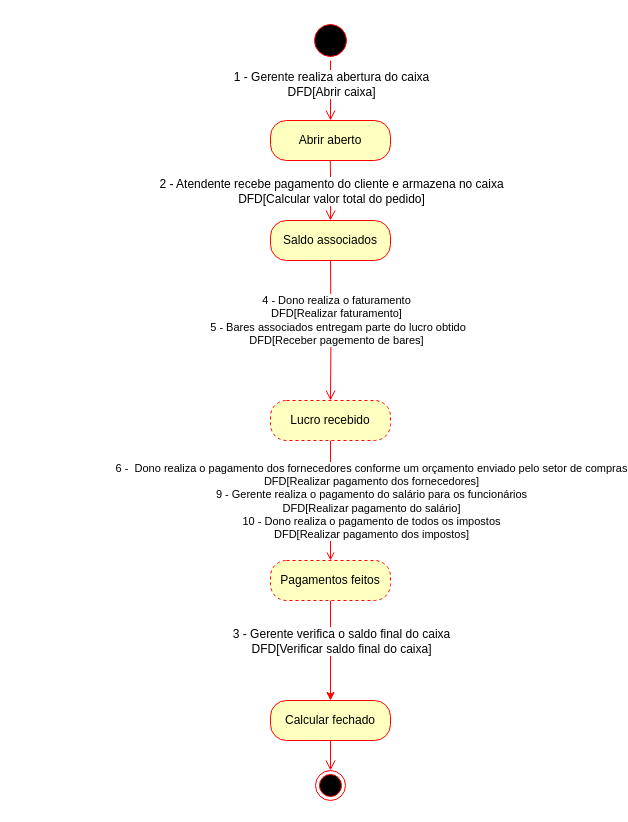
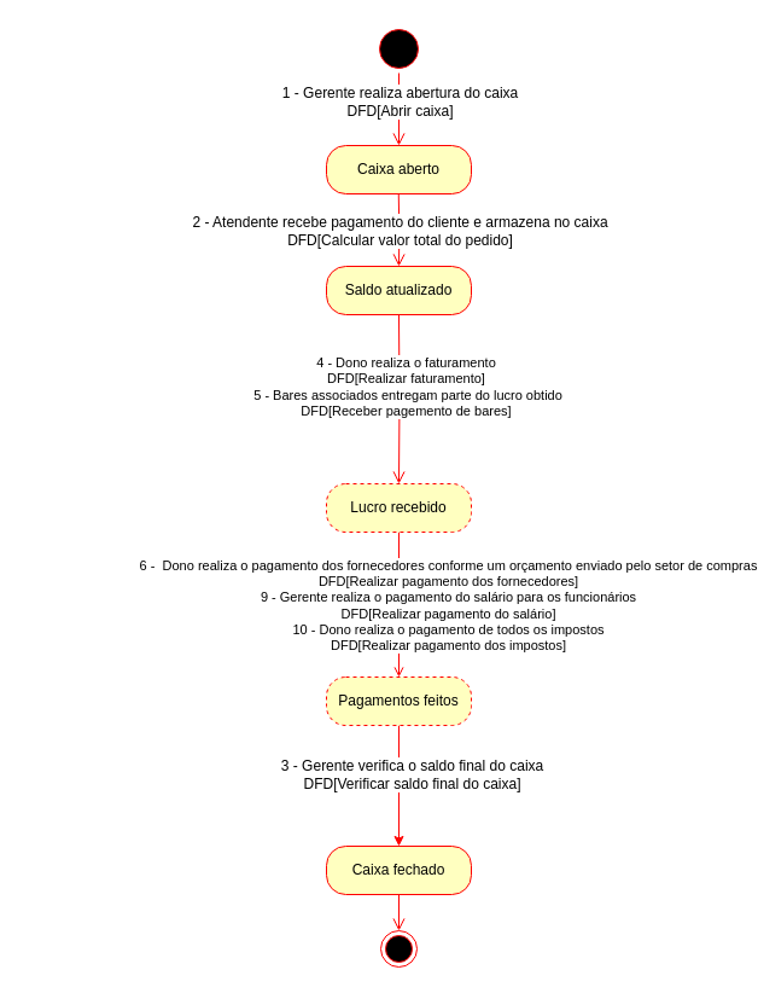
- <mxCell id="6" value="Abrir aberto" style="rounded=1;whiteSpace=wrap;html=1;arcSize=40;fontColor=#000000;fillColor=#ffffc0;strokeColor=#ff0000;" parent="1" vertex="1"><mxGeometry x="270" y="120" width="120" height="40" as="geometry" /></mxCell>
+ <mxCell id="6" value="Caixa aberto" style="rounded=1;whiteSpace=wrap;html=1;arcSize=40;fontColor=#000000;fillColor=#ffffc0;strokeColor=#ff0000;" parent="1" vertex="1"><mxGeometry x="270" y="120" width="120" height="40" as="geometry" /></mxCell>
- <mxCell id="8" value="Saldo associados" style="rounded=1;whiteSpace=wrap;html=1;arcSize=40;fontColor=#000000;fillColor=#ffffc0;strokeColor=#ff0000;" parent="1" vertex="1"><mxGeometry x="270" y="220" width="120" height="40" as="geometry" /></mxCell>
+ <mxCell id="8" value="Saldo atualizado" style="rounded=1;whiteSpace=wrap;html=1;arcSize=40;fontColor=#000000;fillColor=#ffffc0;strokeColor=#ff0000;" parent="1" vertex="1"><mxGeometry x="270" y="220" width="120" height="40" as="geometry" /></mxCell>
- <mxCell id="14" value="Calcular fechado" style="rounded=1;whiteSpace=wrap;html=1;arcSize=40;fontColor=#000000;fillColor=#ffffc0;strokeColor=#ff0000;" parent="1" vertex="1"><mxGeometry x="270" y="700" width="120" height="40" as="geometry" /></mxCell>
+ <mxCell id="14" value="Caixa fechado" style="rounded=1;whiteSpace=wrap;html=1;arcSize=40;fontColor=#000000;fillColor=#ffffc0;strokeColor=#ff0000;" parent="1" vertex="1"><mxGeometry x="270" y="700" width="120" height="40" as="geometry" /></mxCell>
